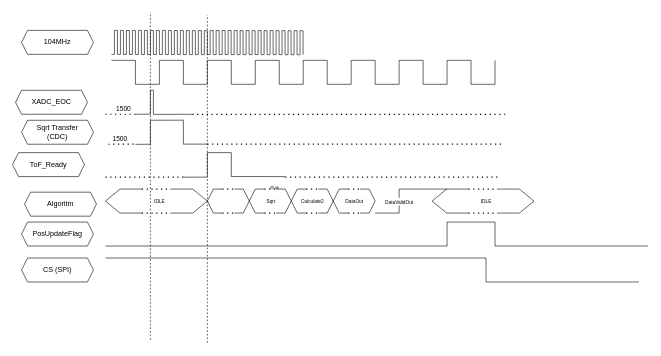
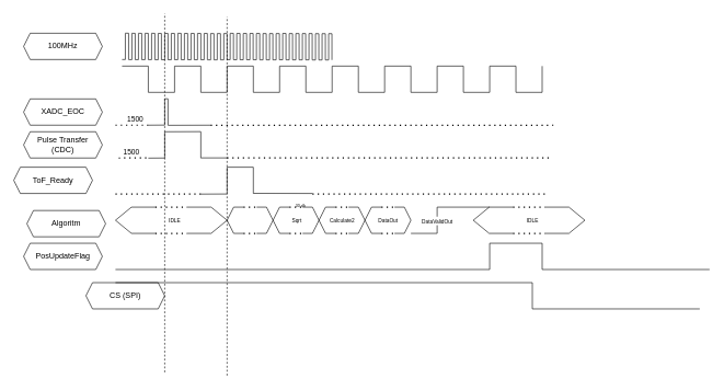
- <mxCell id="7" value="104MHz" style="shape=hexagon;perimeter=hexagonPerimeter2;whiteSpace=wrap;html=1;fixedSize=1;size=10;" vertex="1" parent="1"><mxGeometry y="50.17" width="120" height="40" as="geometry" x="35" /></mxCell>
+ <mxCell id="7" value="100MHz" style="shape=hexagon;perimeter=hexagonPerimeter2;whiteSpace=wrap;html=1;fixedSize=1;size=10;" vertex="1" parent="1"><mxGeometry y="50.17" width="120" height="40" as="geometry" x="35" /></mxCell>
- <mxCell id="2" value="XADC_EOC" style="shape=hexagon;perimeter=hexagonPerimeter2;whiteSpace=wrap;html=1;fixedSize=1;size=10;" vertex="1" parent="1"><mxGeometry x="25" y="150.17" width="120" height="40" as="geometry" /></mxCell>
+ <mxCell id="2" value="XADC_EOC" style="shape=hexagon;perimeter=hexagonPerimeter2;whiteSpace=wrap;html=1;fixedSize=1;size=10;" vertex="1" parent="1"><mxGeometry y="150.17" width="120" height="40" as="geometry" x="35" /></mxCell>
- <mxCell id="4" value="Sqrt Transfer&lt;div&gt;(CDC)&lt;/div&gt;" style="shape=hexagon;perimeter=hexagonPerimeter2;whiteSpace=wrap;html=1;fixedSize=1;size=10;" vertex="1" parent="1"><mxGeometry y="200.17" width="120" height="40" as="geometry" x="35" /></mxCell>
+ <mxCell id="4" value="Pulse Transfer&lt;div&gt;(CDC)&lt;/div&gt;" style="shape=hexagon;perimeter=hexagonPerimeter2;whiteSpace=wrap;html=1;fixedSize=1;size=10;" vertex="1" parent="1"><mxGeometry y="200.17" width="120" height="40" as="geometry" x="35" /></mxCell>
- <mxCell id="6" value="CS (SPI)" style="shape=hexagon;perimeter=hexagonPerimeter2;whiteSpace=wrap;html=1;fixedSize=1;size=10;" vertex="1" parent="1"><mxGeometry y="430" width="120" height="40" as="geometry" x="35" /></mxCell>
+ <mxCell id="6" value="CS (SPI)" style="shape=hexagon;perimeter=hexagonPerimeter2;whiteSpace=wrap;html=1;fixedSize=1;size=10;" vertex="1" parent="1"><mxGeometry x="130" y="430" width="120" height="40" as="geometry" /></mxCell>
